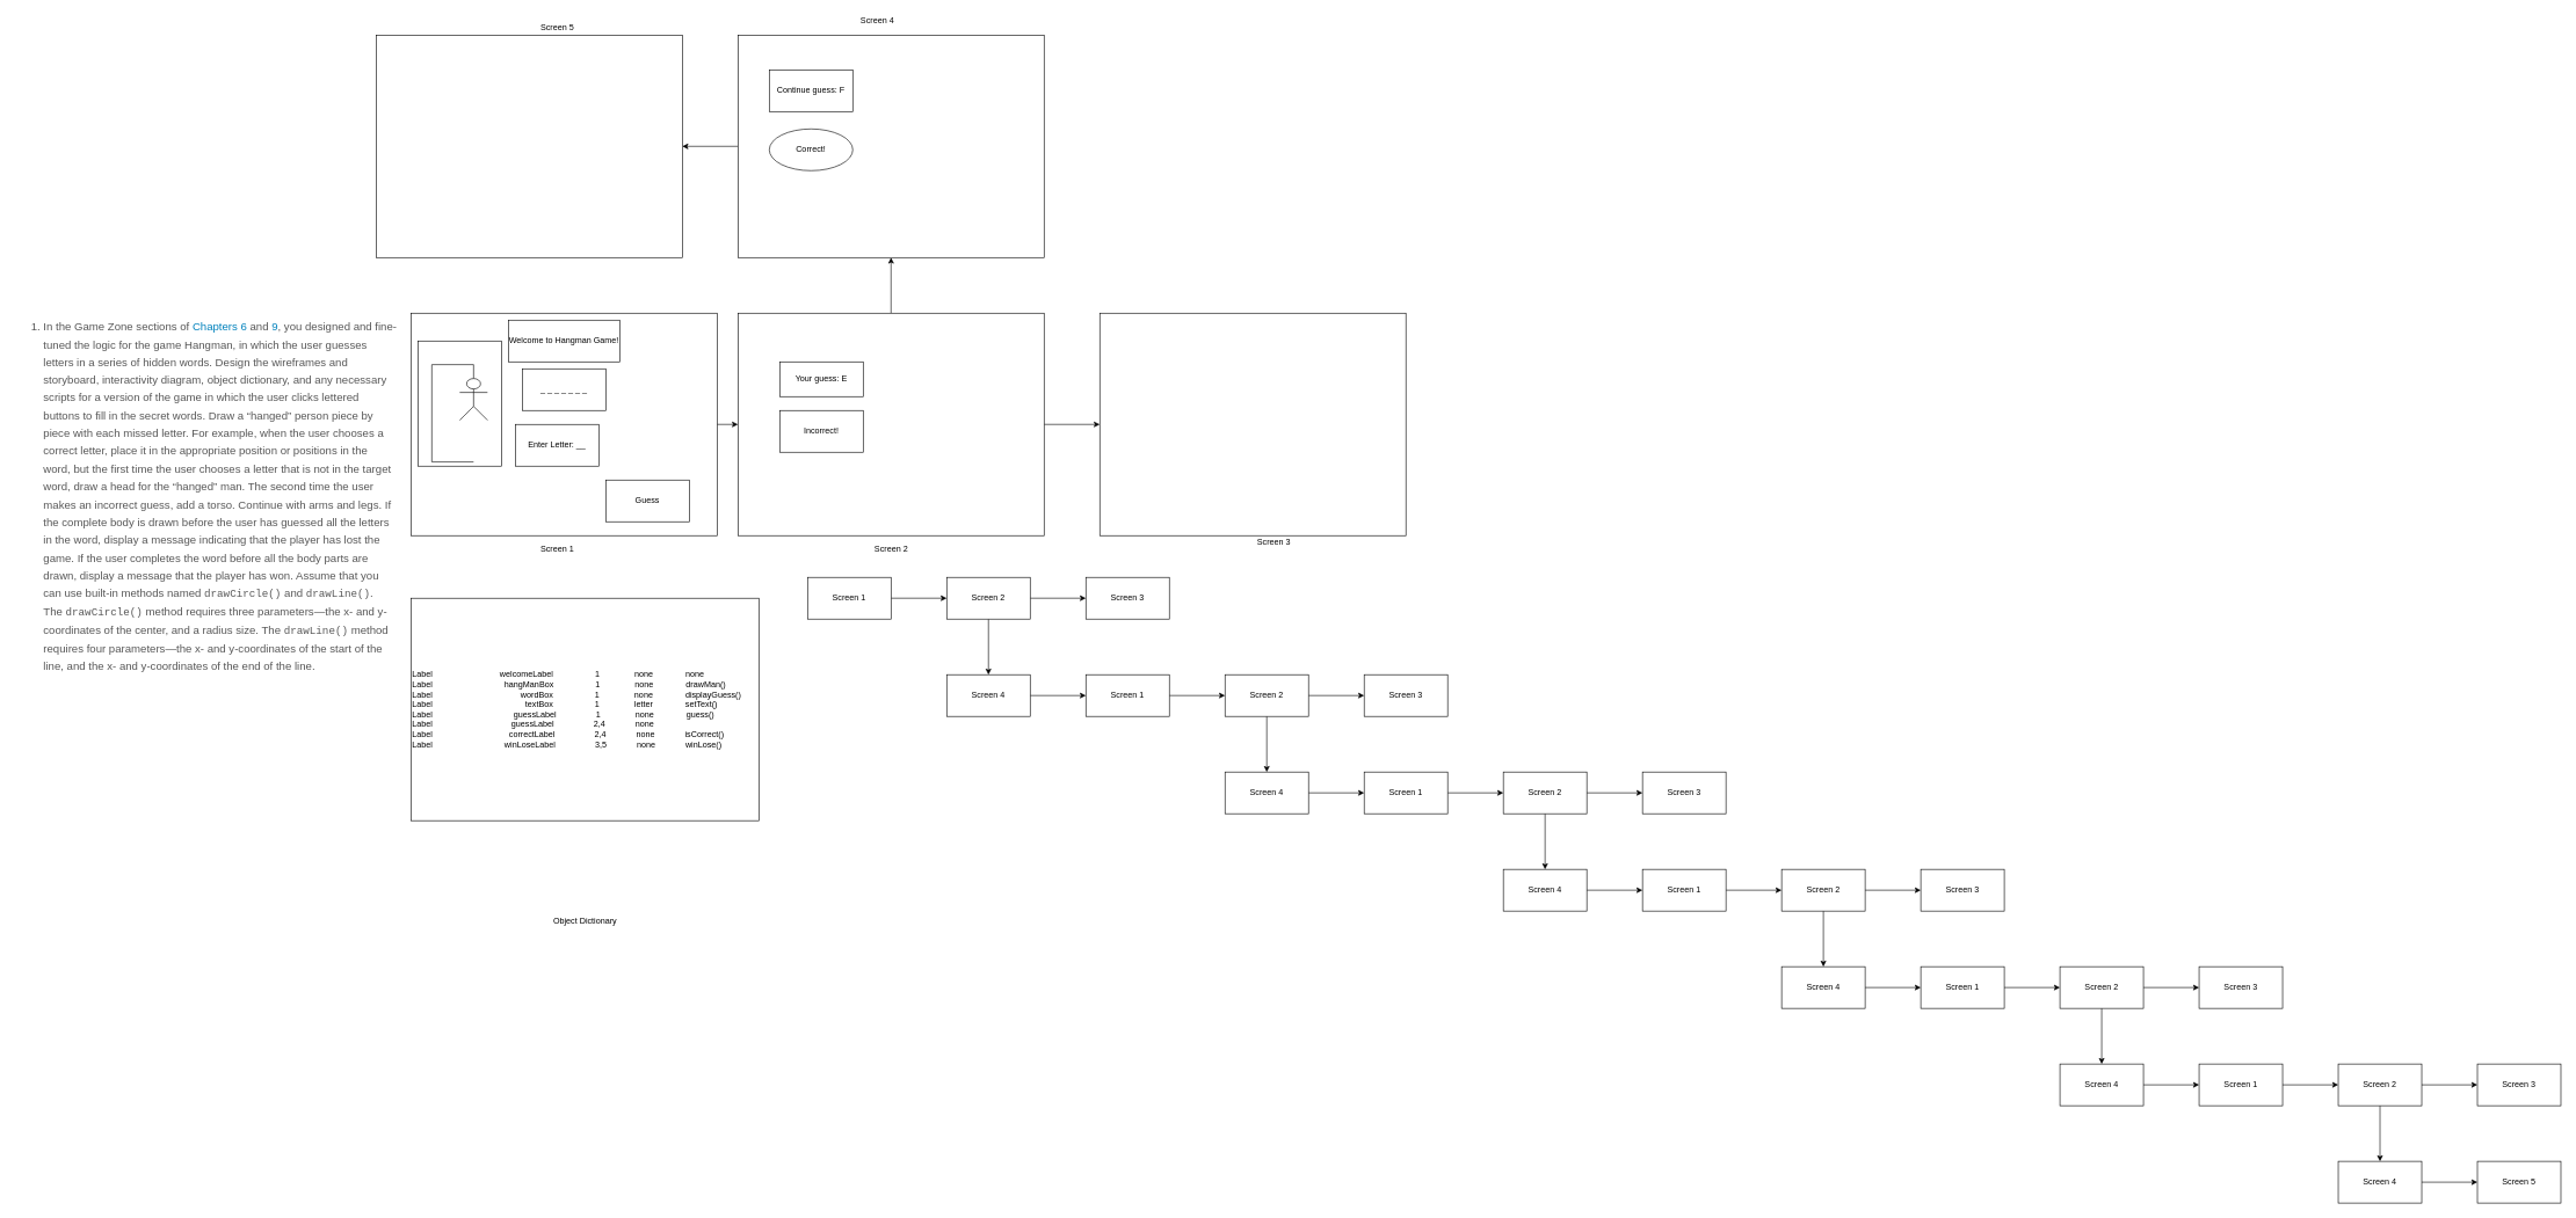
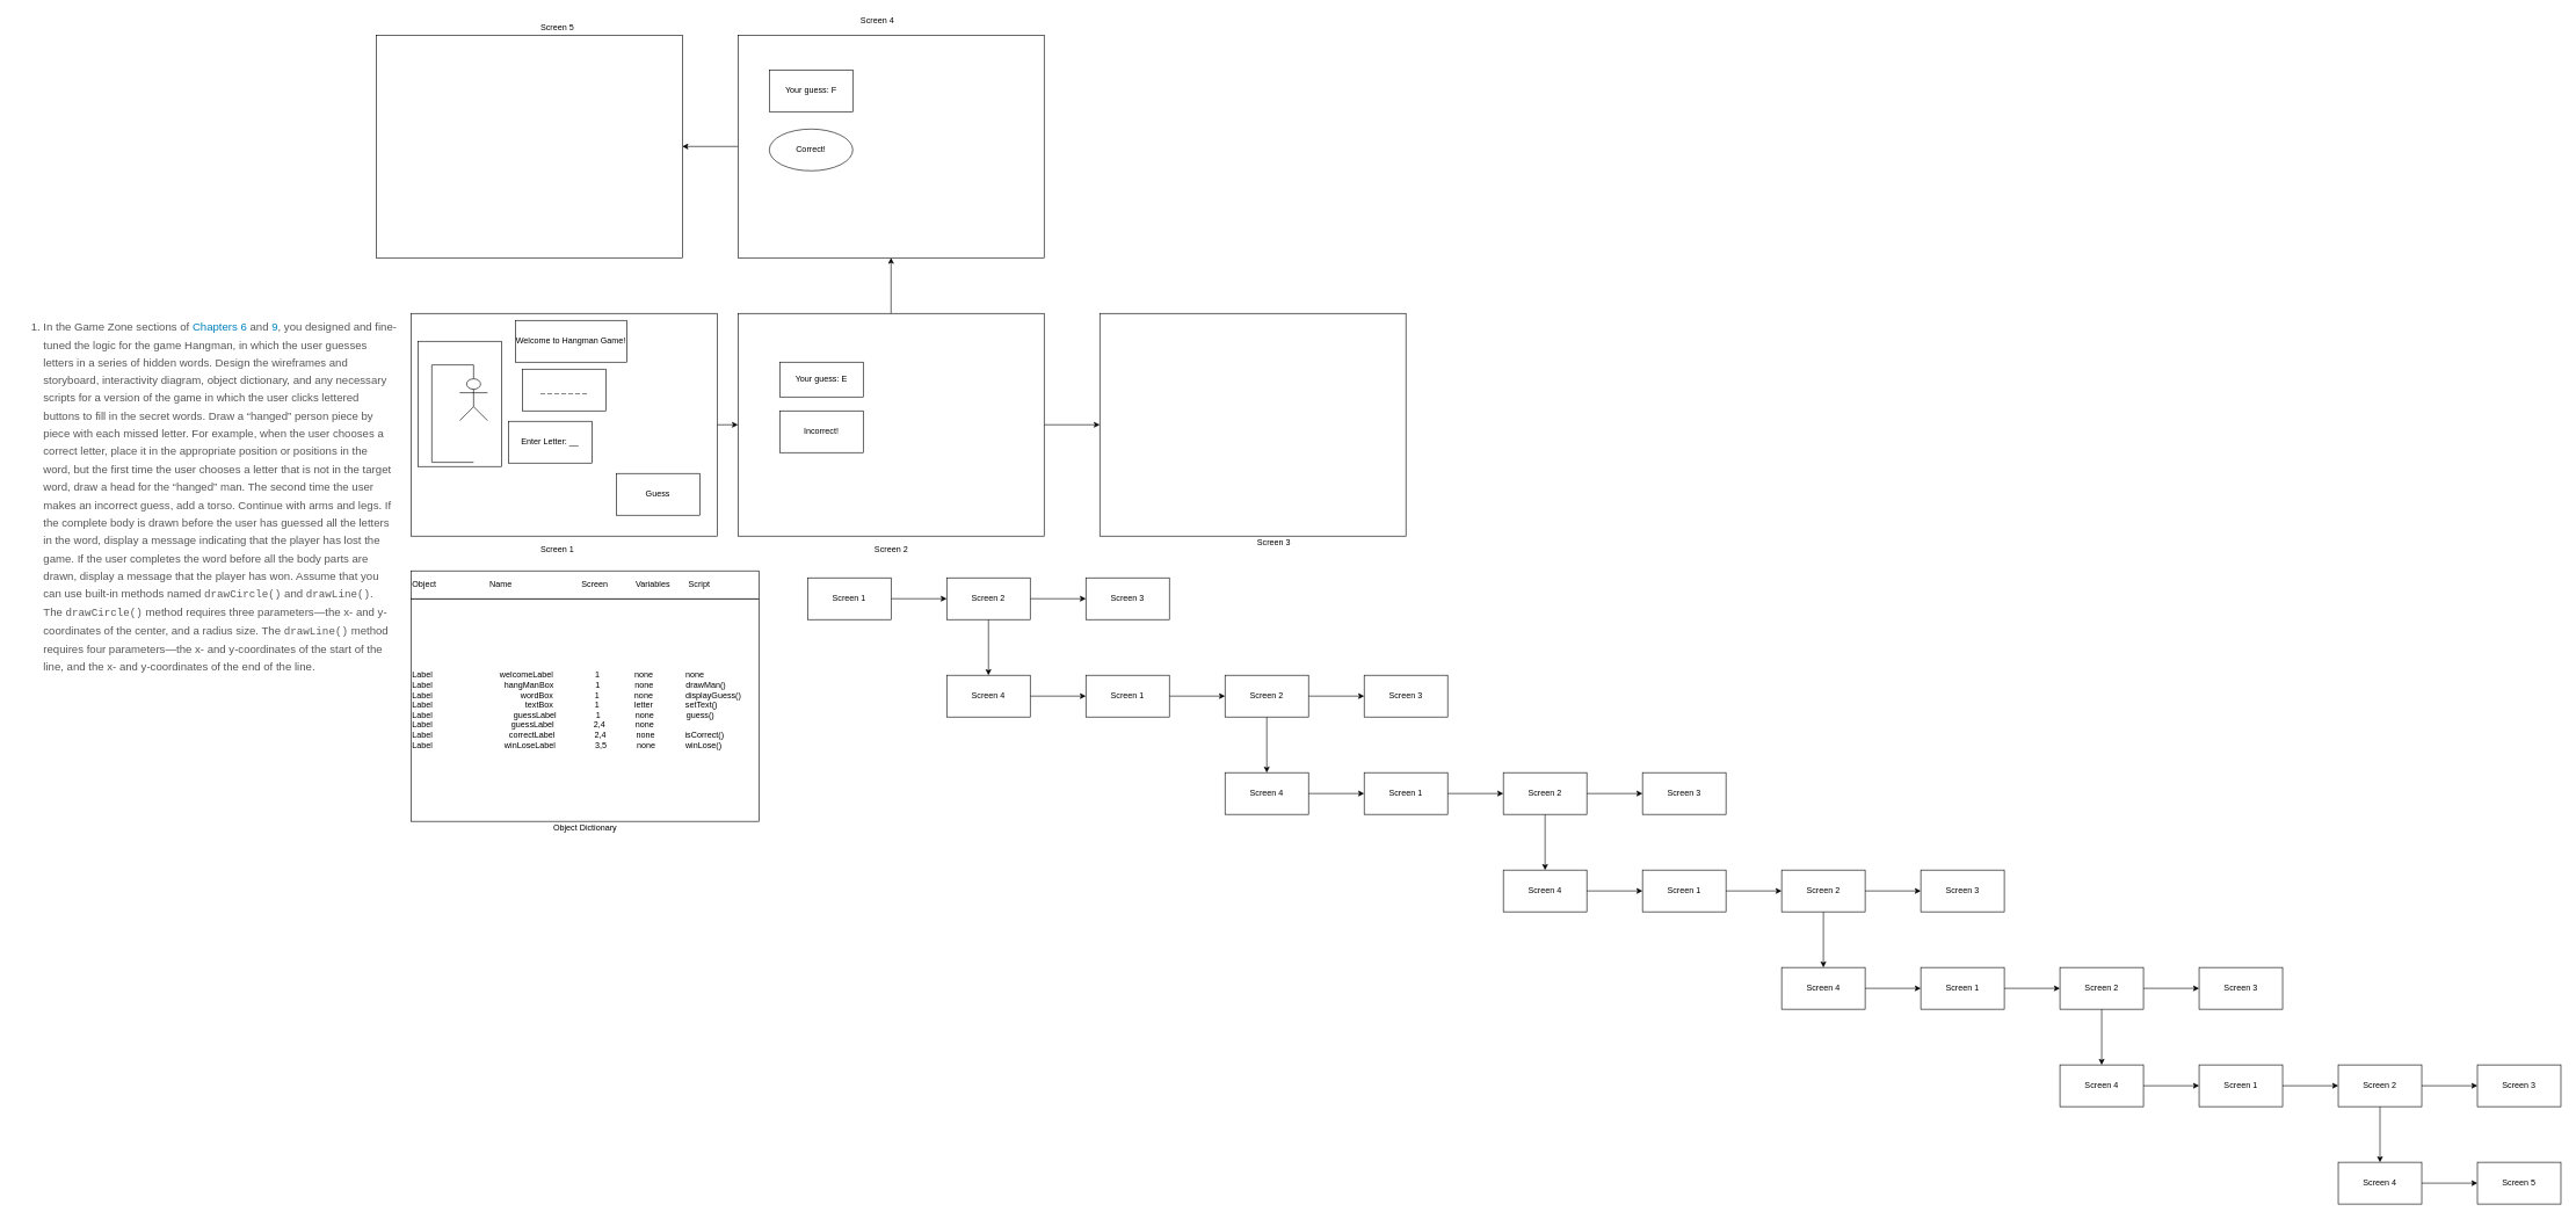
- <mxCell id="29" value="Continue guess: F" style="whiteSpace=wrap;html=1;" vertex="1" parent="1"><mxGeometry x="1105" y="100" width="120" height="60" as="geometry" /></mxCell>
+ <mxCell id="29" value="Your guess: F" style="whiteSpace=wrap;html=1;" vertex="1" parent="1"><mxGeometry x="1105" y="100" width="120" height="60" as="geometry" /></mxCell>
- <mxCell id="13" value="Welcome to Hangman Game!" style="whiteSpace=wrap;html=1;" vertex="1" parent="1"><mxGeometry x="730" y="460" width="160" height="60" as="geometry" /></mxCell>
+ <mxCell id="13" value="Welcome to Hangman Game!" style="whiteSpace=wrap;html=1;" vertex="1" parent="1"><mxGeometry x="740" y="460" width="160" height="60" as="geometry" /></mxCell>
- <mxCell id="24" value="Enter Letter: __" style="whiteSpace=wrap;html=1;" vertex="1" parent="1"><mxGeometry x="740" y="610" width="120" height="60" as="geometry" /></mxCell>
+ <mxCell id="24" value="Enter Letter: __" style="whiteSpace=wrap;html=1;" vertex="1" parent="1"><mxGeometry x="730" y="605" width="120" height="60" as="geometry" /></mxCell>
- <mxCell id="12" value="Guess" style="whiteSpace=wrap;html=1;" vertex="1" parent="1"><mxGeometry x="870" y="690" width="120" height="60" as="geometry" /></mxCell>
+ <mxCell id="12" value="Guess" style="whiteSpace=wrap;html=1;" vertex="1" parent="1"><mxGeometry x="885" y="680" width="120" height="60" as="geometry" /></mxCell>
+ <mxCell id="11" value="Object&amp;nbsp; &amp;nbsp; &amp;nbsp; &amp;nbsp; &amp;nbsp; &amp;nbsp; &amp;nbsp; &amp;nbsp; &amp;nbsp; &amp;nbsp; &amp;nbsp; &amp;nbsp;Name&amp;nbsp; &amp;nbsp; &amp;nbsp; &amp;nbsp; &amp;nbsp; &amp;nbsp; &amp;nbsp; &amp;nbsp; &amp;nbsp; &amp;nbsp; &amp;nbsp; &amp;nbsp; &amp;nbsp; &amp;nbsp; &amp;nbsp; Screen&amp;nbsp; &amp;nbsp; &amp;nbsp; &amp;nbsp; &amp;nbsp; &amp;nbsp; Variables&amp;nbsp; &amp;nbsp; &amp;nbsp; &amp;nbsp; Script" style="whiteSpace=wrap;html=1;align=left;" vertex="1" parent="1"><mxGeometry x="590" y="820" width="500" height="40" as="geometry" /></mxCell>
- <mxCell id="16" value="Object Dictionary" style="text;html=1;align=center;verticalAlign=middle;resizable=0;points=[];autosize=1;strokeColor=none;fillColor=none;" vertex="1" parent="1"><mxGeometry x="785" y="1315" width="110" height="20" as="geometry" /></mxCell>
+ <mxCell id="16" value="Object Dictionary" style="text;html=1;align=center;verticalAlign=middle;resizable=0;points=[];autosize=1;strokeColor=none;fillColor=none;" vertex="1" parent="1"><mxGeometry x="785" y="1180" width="110" height="20" as="geometry" /></mxCell>
